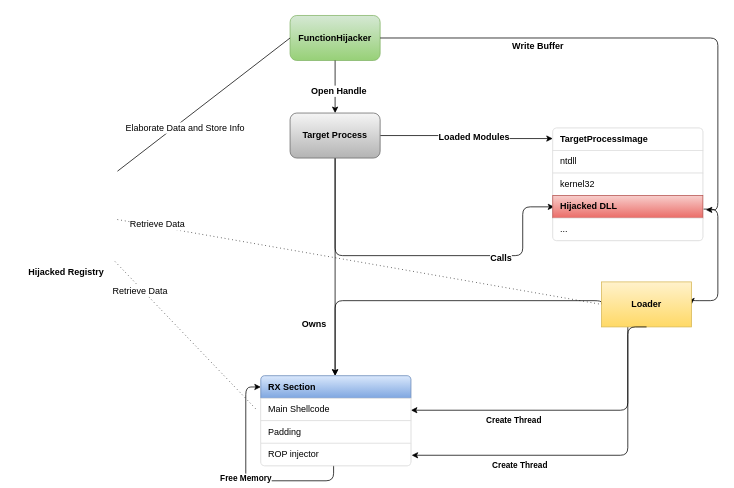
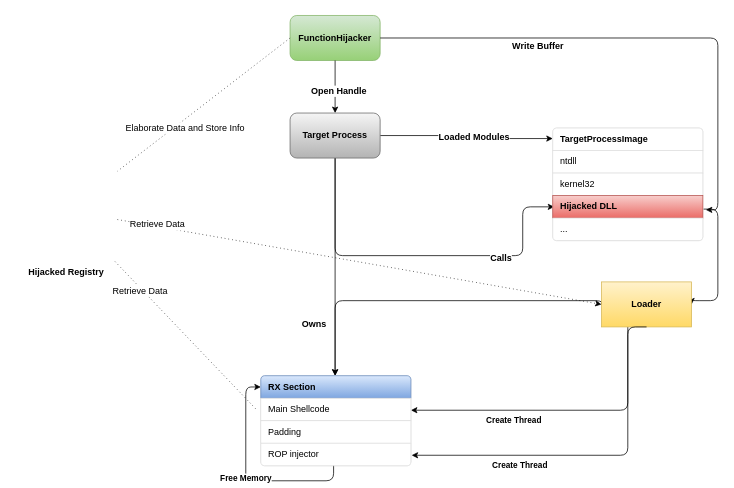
- <mxCell id="13" value="" style="endArrow=none;html=1;exitX=0;exitY=0.5;exitDx=0;exitDy=0;endFill=0;dashed=0;dashPattern=1 4;" edge="1" parent="1" source="2" target="3"><mxGeometry width="50" height="50" relative="1" as="geometry"><mxPoint x="-44" y="500" as="sourcePoint" /><mxPoint x="6" y="450" as="targetPoint" /></mxGeometry></mxCell>
+ <mxCell id="13" value="" style="endArrow=none;html=1;exitX=0;exitY=0.5;exitDx=0;exitDy=0;endFill=0;dashed=1;dashPattern=1 4;" edge="1" parent="1" source="2" target="3"><mxGeometry width="50" height="50" relative="1" as="geometry"><mxPoint x="-44" y="500" as="sourcePoint" /><mxPoint x="6" y="450" as="targetPoint" /></mxGeometry></mxCell>
- <mxCell id="34" value="" style="endArrow=none;dashed=1;html=1;entryX=0;entryY=0.5;entryDx=0;entryDy=0;dashPattern=1 4;" edge="1" parent="1" source="3" target="26"><mxGeometry width="50" height="50" relative="1" as="geometry"><mxPoint x="196" y="450" as="sourcePoint" /><mxPoint x="246" y="400" as="targetPoint" /></mxGeometry></mxCell>
+ <mxCell id="34" value="" style="endArrow=classic;dashed=1;html=1;entryX=0;entryY=0.5;entryDx=0;entryDy=0;dashPattern=1 4;" edge="1" parent="1" source="3" target="26"><mxGeometry width="50" height="50" relative="1" as="geometry"><mxPoint x="196" y="450" as="sourcePoint" /><mxPoint x="246" y="400" as="targetPoint" /></mxGeometry></mxCell>
